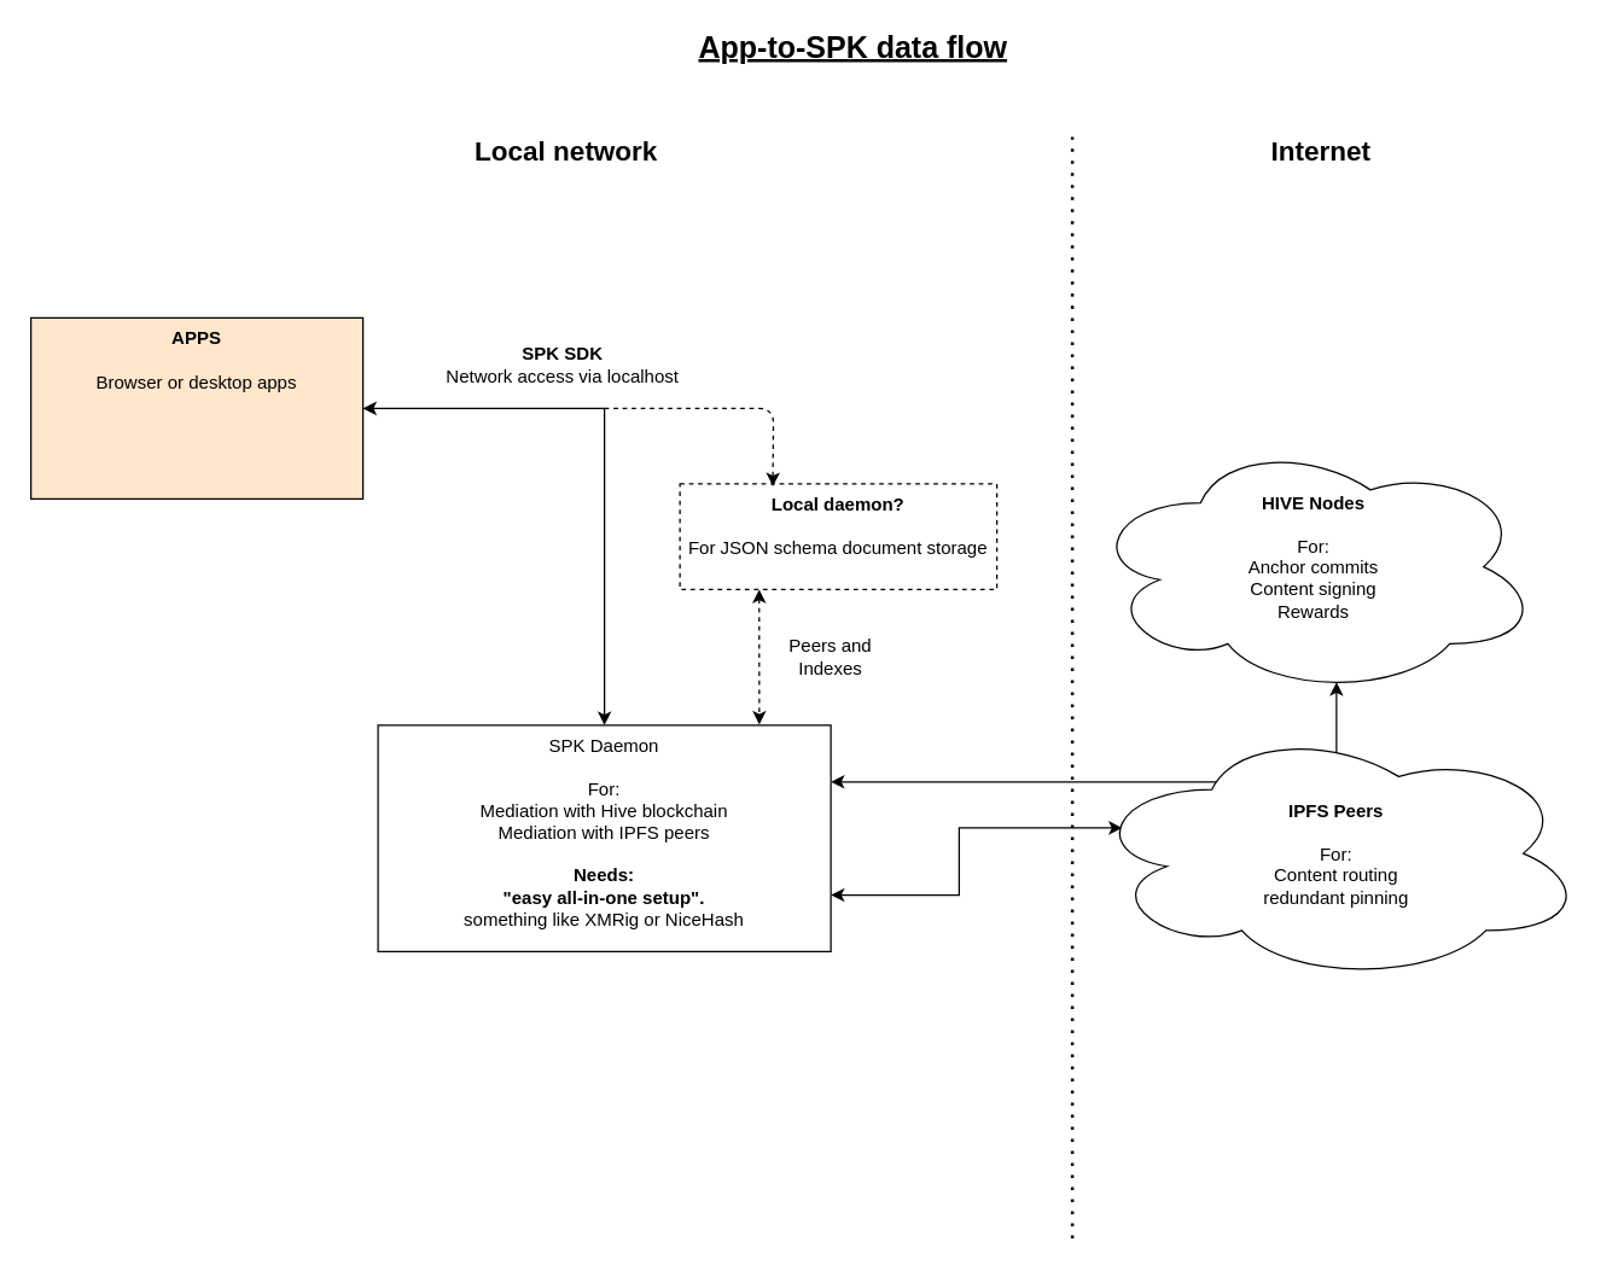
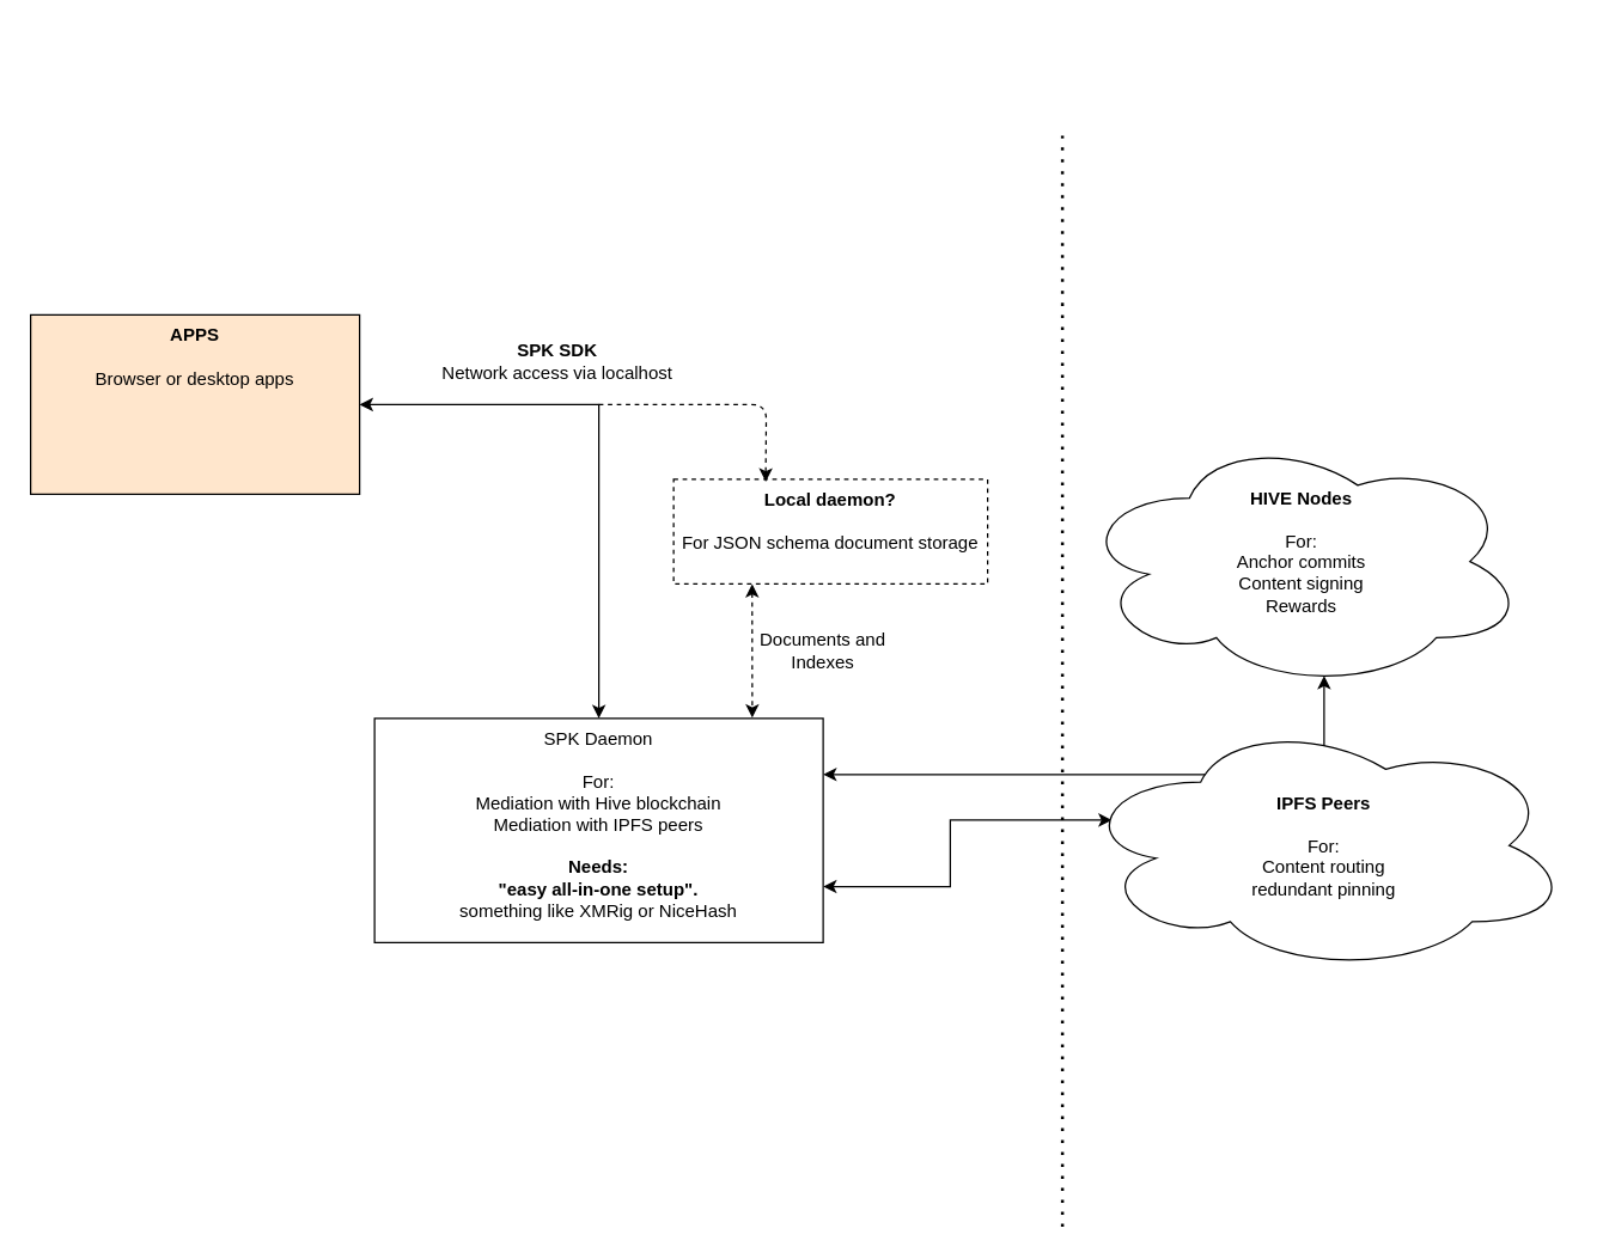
- <mxCell id="15" value="App-to-SPK data flow" style="text;html=1;strokeColor=none;fillColor=none;align=center;verticalAlign=middle;whiteSpace=wrap;rounded=0;dashed=1;fontStyle=5;fontSize=20;" vertex="1" parent="1"><mxGeometry x="380" y="20" width="370" height="20" as="geometry" /></mxCell>
- <mxCell id="16" value="Local network" style="text;html=1;strokeColor=none;fillColor=none;align=center;verticalAlign=middle;whiteSpace=wrap;rounded=0;dashed=1;fontSize=18;fontStyle=1" vertex="1" parent="1"><mxGeometry x="270" y="90" width="210" height="20" as="geometry" /></mxCell>
- <mxCell id="17" value="Internet" style="text;html=1;strokeColor=none;fillColor=none;align=center;verticalAlign=middle;whiteSpace=wrap;rounded=0;dashed=1;fontSize=18;fontStyle=1" vertex="1" parent="1"><mxGeometry x="770" y="90" width="210" height="20" as="geometry" /></mxCell>
- <mxCell id="13" value="Peers and Indexes" style="text;html=1;strokeColor=none;fillColor=none;align=center;verticalAlign=middle;whiteSpace=wrap;rounded=0;dashed=1;" vertex="1" parent="1"><mxGeometry x="500" y="430" width="100" height="10" as="geometry" /></mxCell>
+ <mxCell id="13" value="Documents and Indexes" style="text;html=1;strokeColor=none;fillColor=none;align=center;verticalAlign=middle;whiteSpace=wrap;rounded=0;dashed=1;" vertex="1" parent="1"><mxGeometry x="500" y="430" width="100" height="10" as="geometry" /></mxCell>
